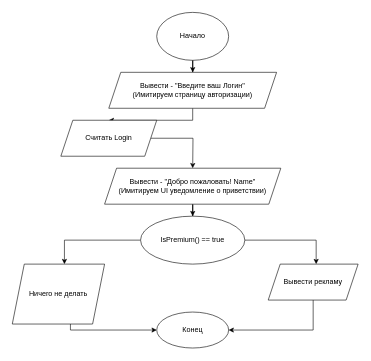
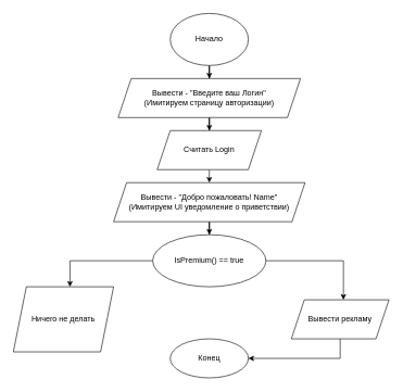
- <mxCell id="7" value="Считать Login" style="shape=parallelogram;perimeter=parallelogramPerimeter;whiteSpace=wrap;html=1;fixedSize=1;" vertex="1" parent="1"><mxGeometry x="101" y="200" width="160" height="60" as="geometry" /></mxCell>
+ <mxCell id="7" value="Считать Login" style="shape=parallelogram;perimeter=parallelogramPerimeter;whiteSpace=wrap;html=1;fixedSize=1;" vertex="1" parent="1"><mxGeometry x="241" y="200" width="160" height="60" as="geometry" /></mxCell>
- <mxCell id="16" value="Вывести рекламу" style="shape=parallelogram;perimeter=parallelogramPerimeter;whiteSpace=wrap;html=1;fixedSize=1;" vertex="1" parent="1"><mxGeometry x="447" y="440" width="150" height="60" as="geometry" /></mxCell>
+ <mxCell id="16" value="Вывести рекламу" style="shape=parallelogram;perimeter=parallelogramPerimeter;whiteSpace=wrap;html=1;fixedSize=1;" vertex="1" parent="1"><mxGeometry x="447" y="460" width="150" height="60" as="geometry" /></mxCell>
- <mxCell id="13" value="" style="edgeStyle=orthogonalEdgeStyle;rounded=0;orthogonalLoop=1;jettySize=auto;html=1;" edge="1" parent="1" source="14" target="17"><mxGeometry relative="1" as="geometry"><Array as="points"><mxPoint x="117" y="550" /></Array></mxGeometry></mxCell>
